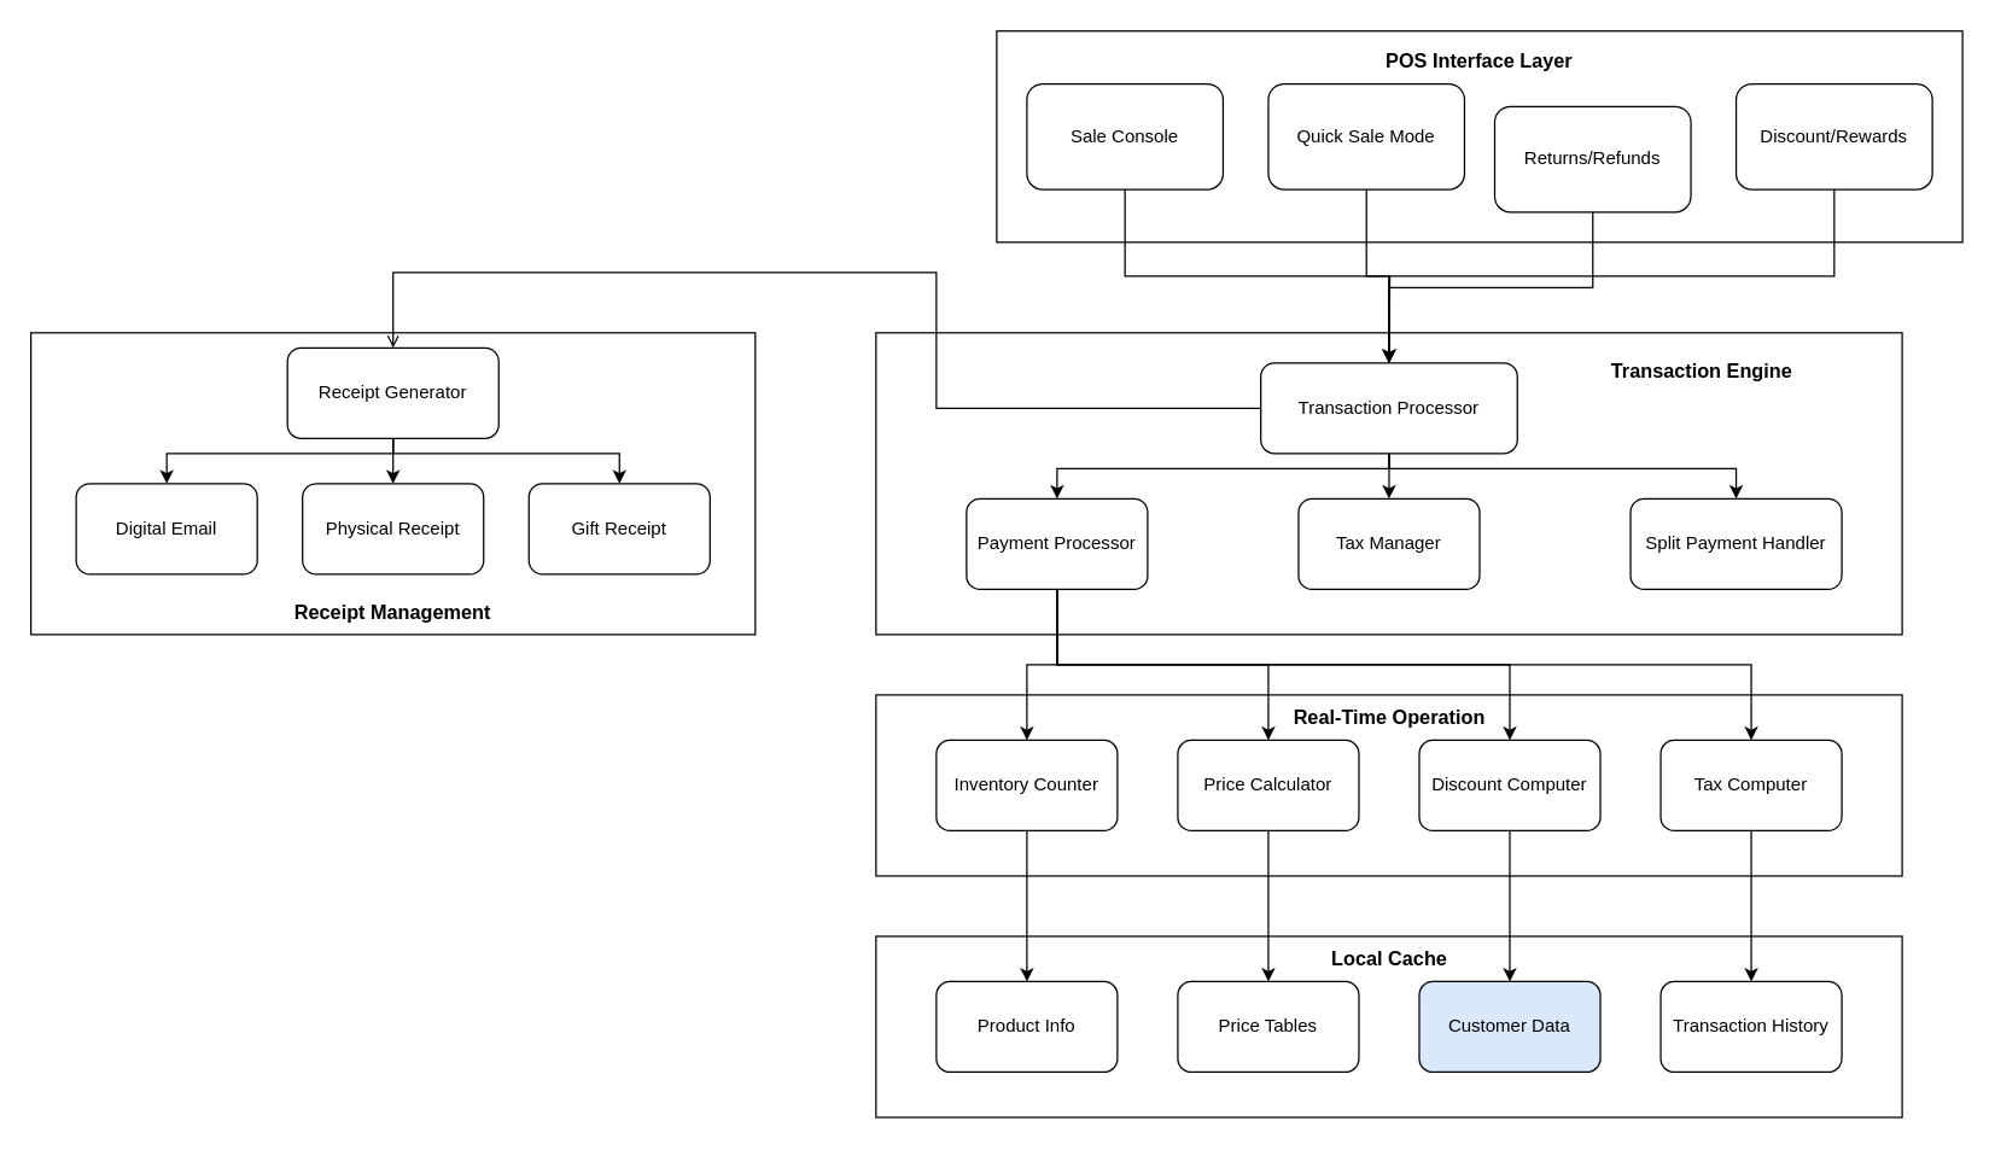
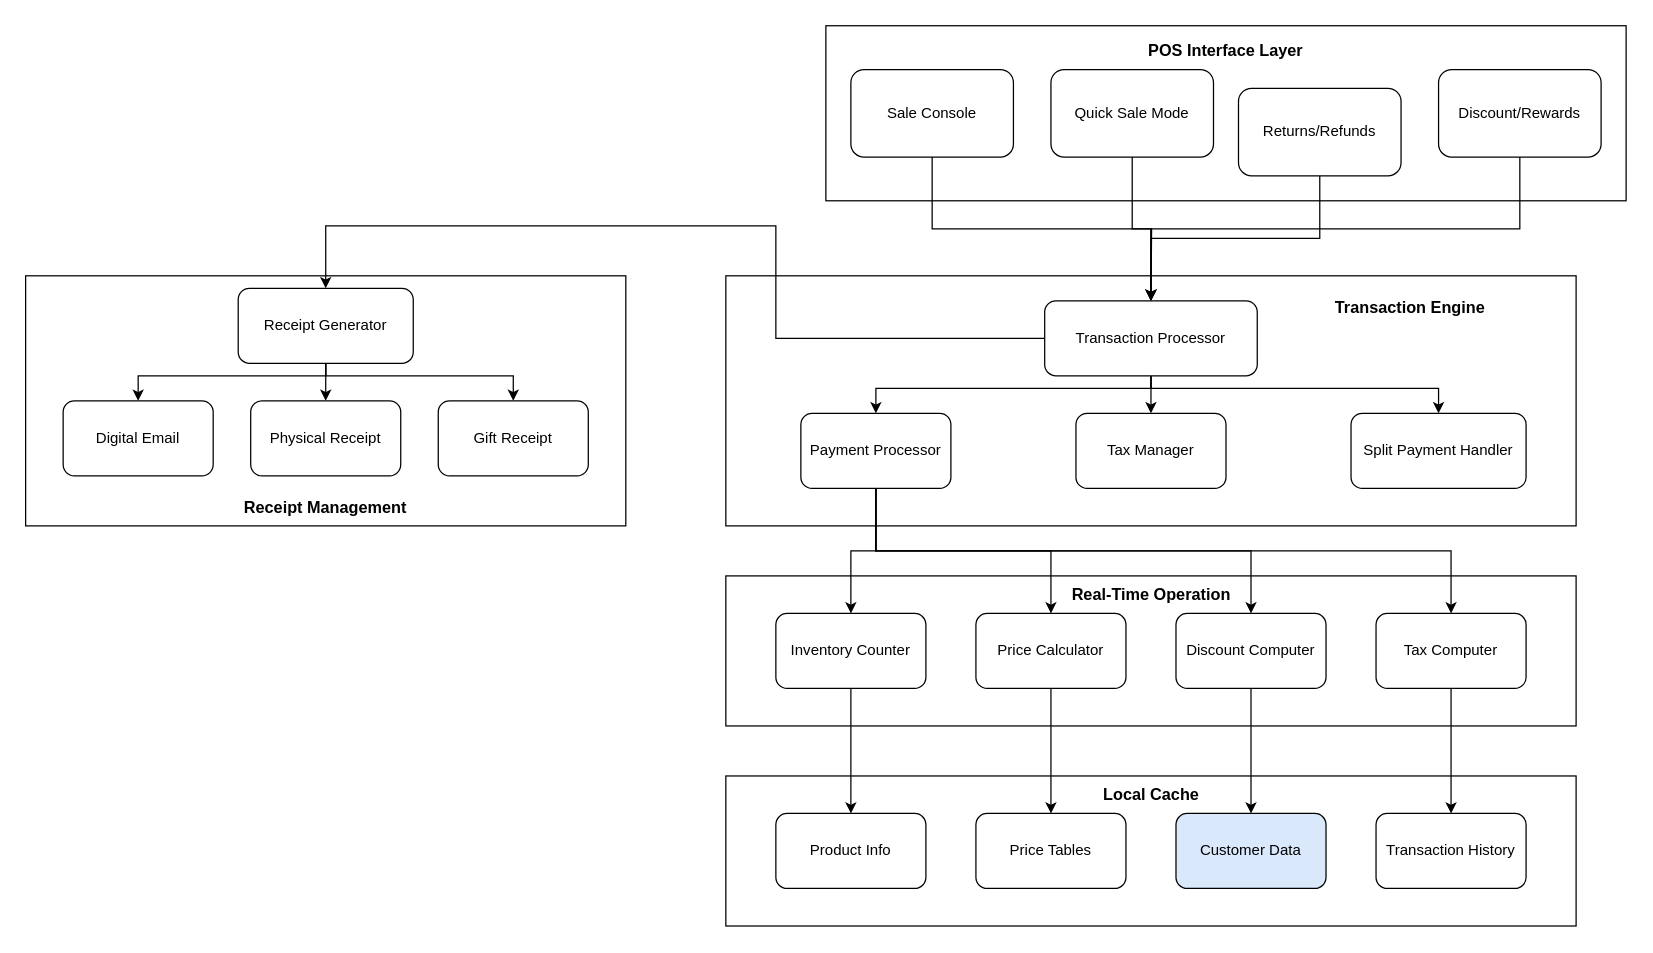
- <mxCell id="29" style="edgeStyle=orthogonalEdgeStyle;rounded=0;orthogonalLoop=1;jettySize=auto;html=1;exitX=0;exitY=0.5;exitDx=0;exitDy=0;entryX=0.5;entryY=0;entryDx=0;entryDy=0;endArrow=open;" edge="1" parent="1" source="12" target="20"><mxGeometry relative="1" as="geometry"><Array as="points"><mxPoint x="620" y="270" /><mxPoint x="620" y="180" /><mxPoint x="260" y="180" /></Array></mxGeometry></mxCell>
+ <mxCell id="29" style="edgeStyle=orthogonalEdgeStyle;rounded=0;orthogonalLoop=1;jettySize=auto;html=1;exitX=0;exitY=0.5;exitDx=0;exitDy=0;entryX=0.5;entryY=0;entryDx=0;entryDy=0;" edge="1" parent="1" source="12" target="20"><mxGeometry relative="1" as="geometry"><Array as="points"><mxPoint x="620" y="270" /><mxPoint x="620" y="180" /><mxPoint x="260" y="180" /></Array></mxGeometry></mxCell>
